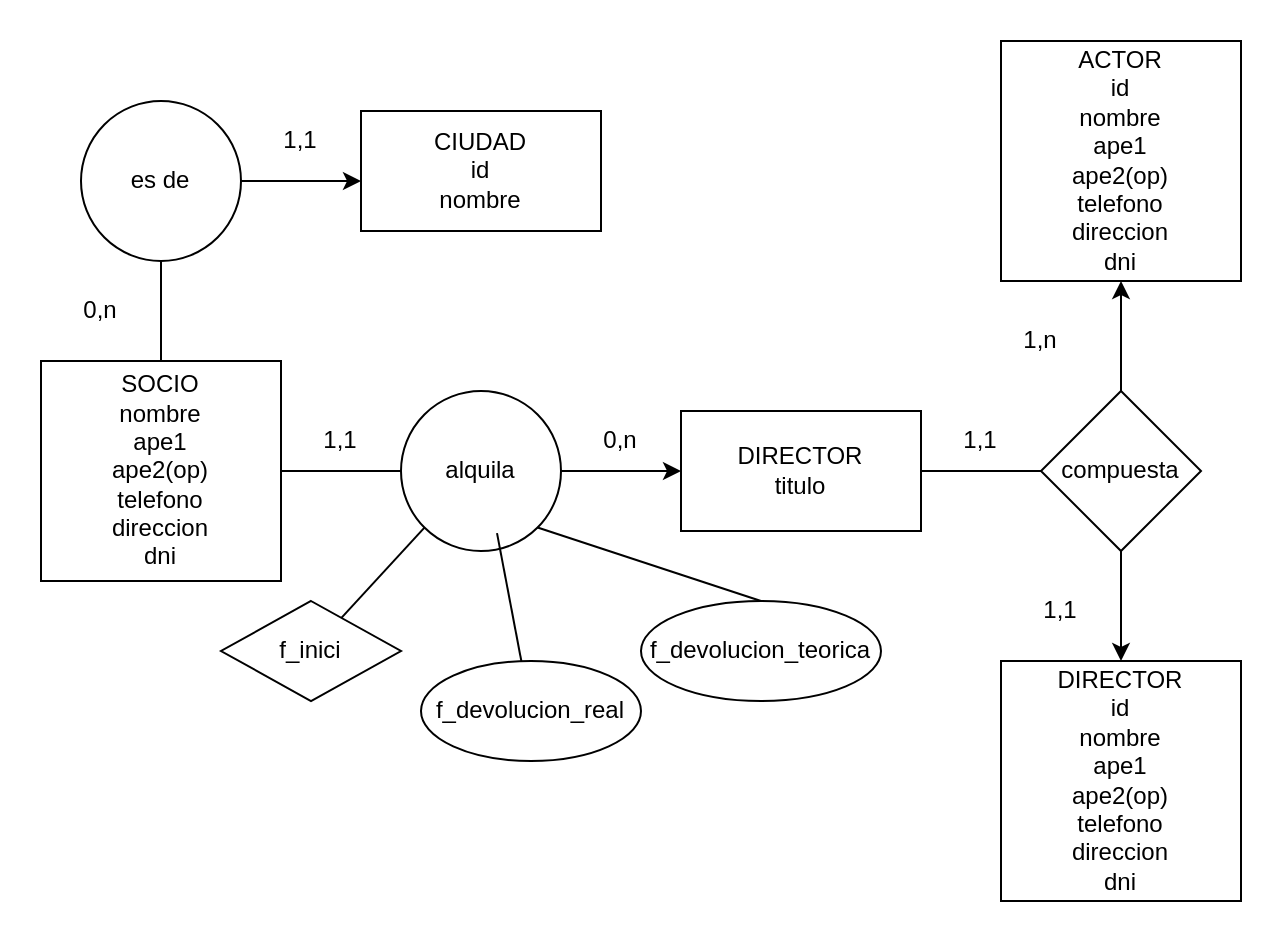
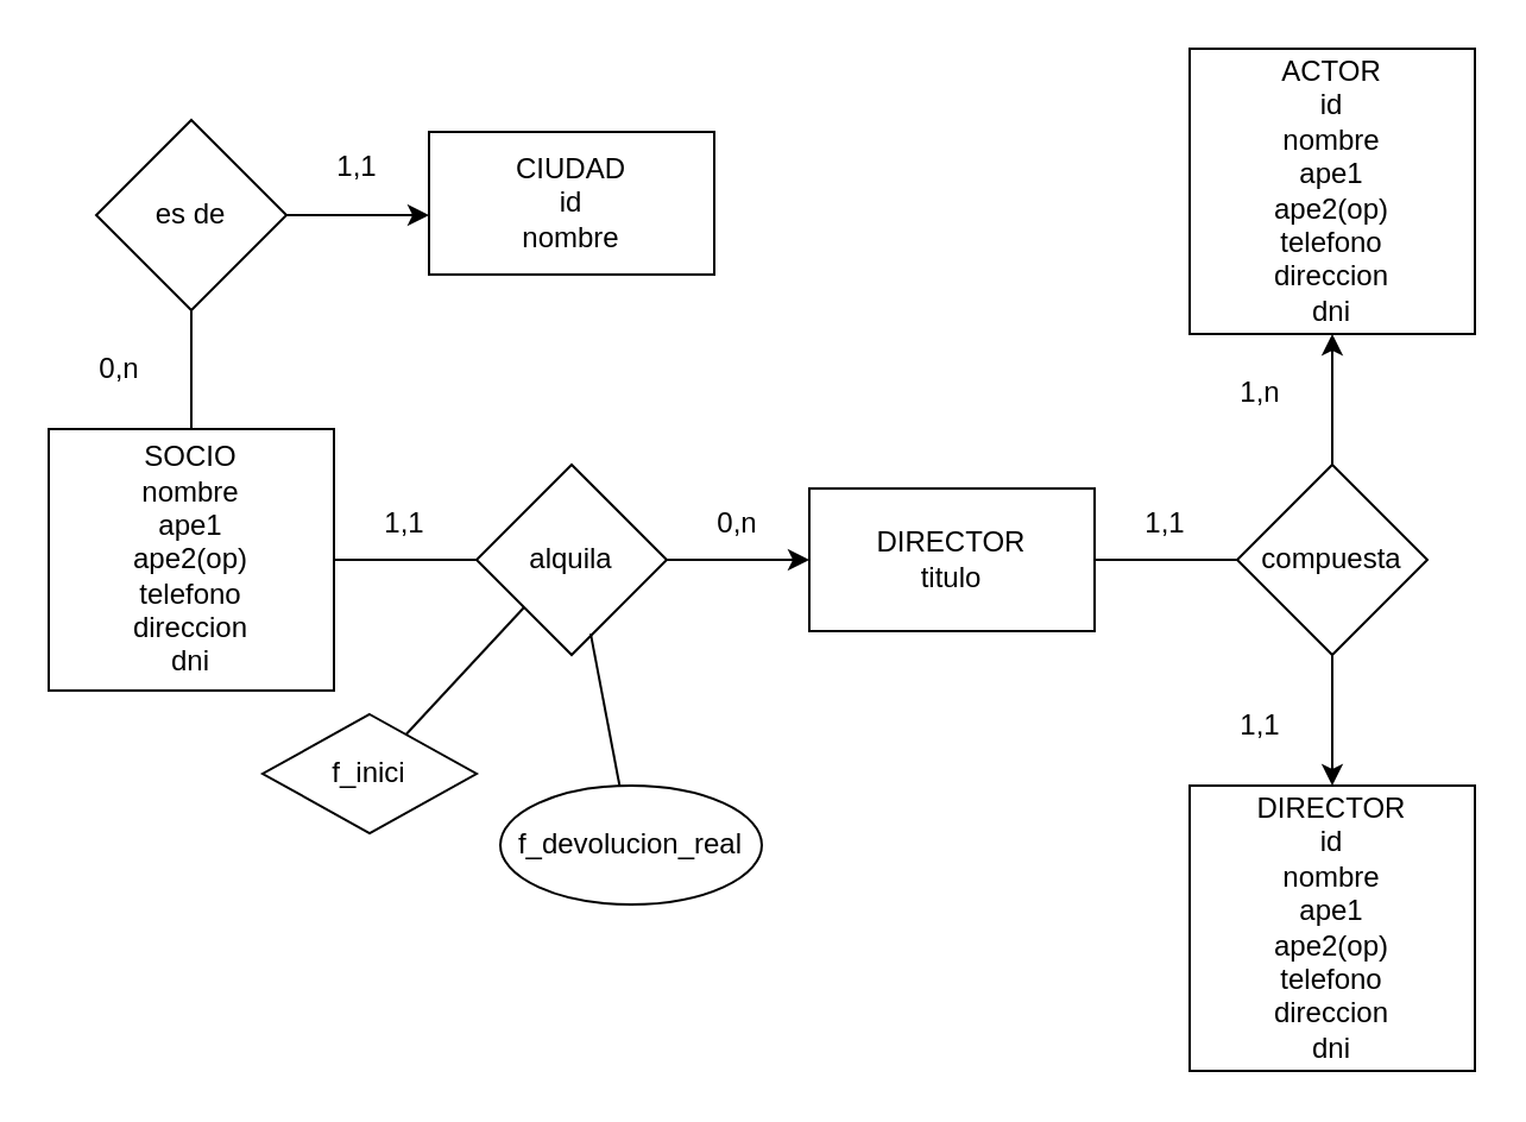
- <mxCell id="7" value="es de" style="ellipse;whiteSpace=wrap;html=1;" vertex="1" parent="1"><mxGeometry x="40" y="50" width="80" height="80" as="geometry" /></mxCell>
+ <mxCell id="7" value="es de" style="rhombus;whiteSpace=wrap;html=1;" vertex="1" parent="1"><mxGeometry x="40" y="50" width="80" height="80" as="geometry" /></mxCell>
- <mxCell id="22" value="1,n" style="text;html=1;strokeColor=none;fillColor=none;align=center;verticalAlign=middle;whiteSpace=wrap;rounded=0;" vertex="1" parent="1"><mxGeometry x="490" y="155" width="60" height="30" as="geometry" /></mxCell>
+ <mxCell id="22" value="1,n" style="text;html=1;strokeColor=none;fillColor=none;align=center;verticalAlign=middle;whiteSpace=wrap;rounded=0;" vertex="1" parent="1"><mxGeometry x="500" y="150" width="60" height="30" as="geometry" /></mxCell>
- <mxCell id="14" value="alquila" style="ellipse;whiteSpace=wrap;html=1;" vertex="1" parent="1"><mxGeometry x="200" y="195" width="80" height="80" as="geometry" /></mxCell>
+ <mxCell id="14" value="alquila" style="rhombus;whiteSpace=wrap;html=1;" vertex="1" parent="1"><mxGeometry x="200" y="195" width="80" height="80" as="geometry" /></mxCell>
- <mxCell id="25" value="" style="endArrow=none;html=1;rounded=0;entryX=1;entryY=1;entryDx=0;entryDy=0;exitX=0.5;exitY=0;exitDx=0;exitDy=0;" edge="1" parent="1" source="28" target="14"><mxGeometry width="50" height="50" relative="1" as="geometry"><mxPoint x="310" y="310" as="sourcePoint" /><mxPoint x="320" y="270" as="targetPoint" /></mxGeometry></mxCell>
- <mxCell id="28" value="f_devolucion_teorica" style="ellipse;whiteSpace=wrap;html=1;" vertex="1" parent="1"><mxGeometry x="320" y="300" width="120" height="50" as="geometry" /></mxCell>
